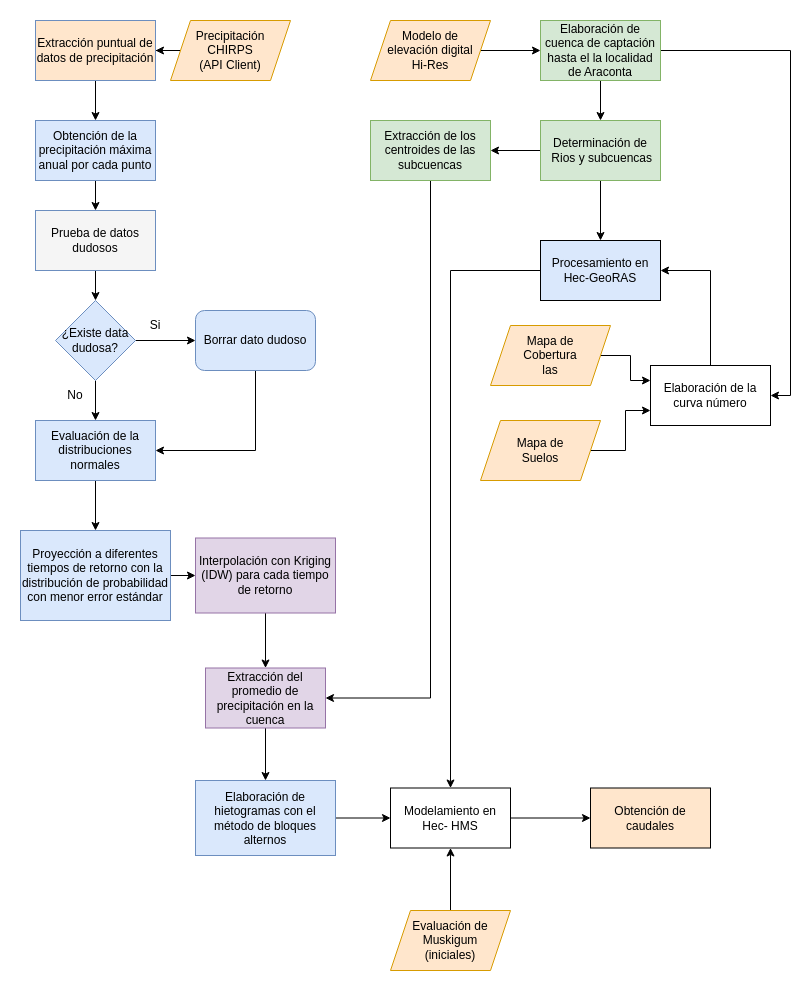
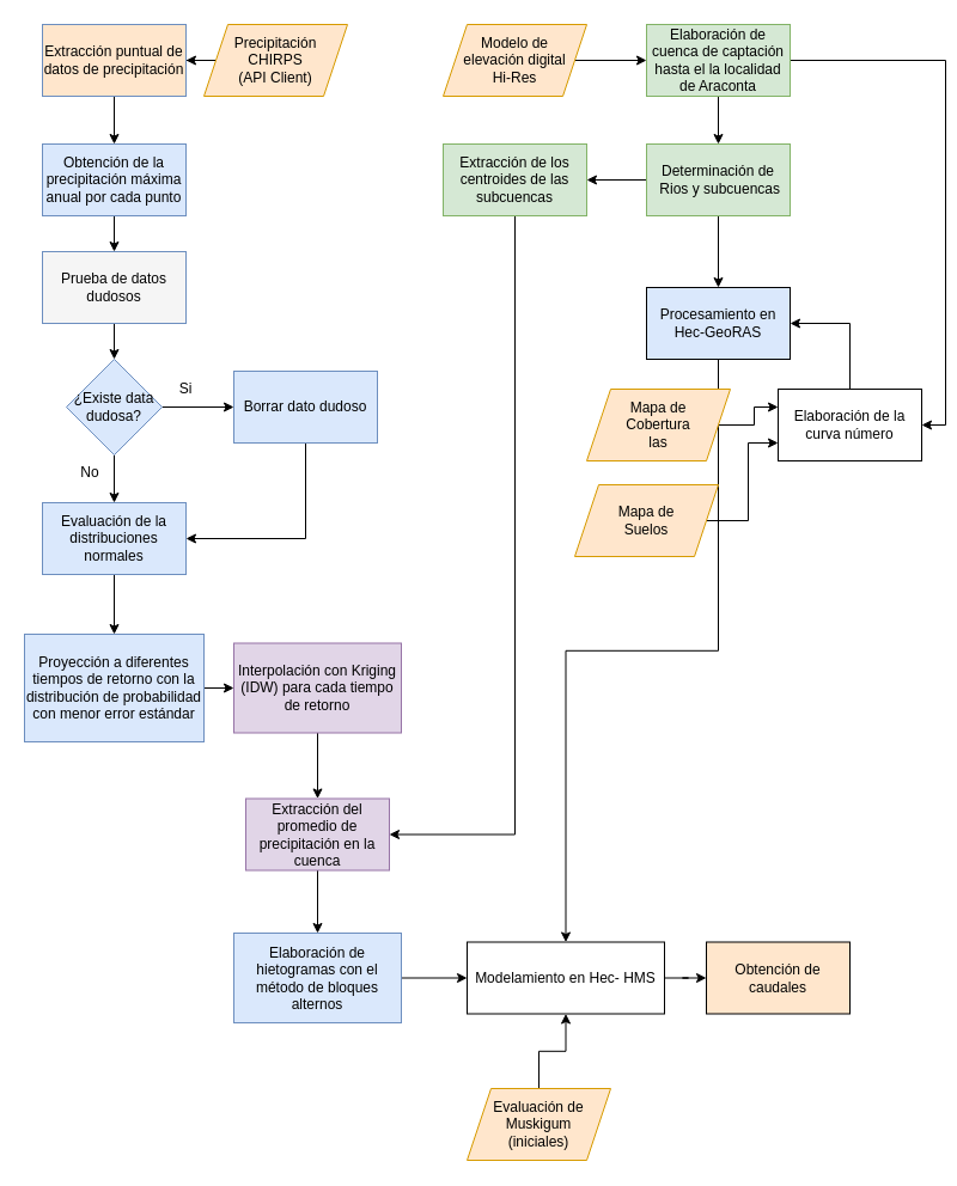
- <mxCell id="14" value="Borrar dato dudoso" style="whiteSpace=wrap;html=1;fillColor=#dae8fc;strokeColor=#6c8ebf;rounded=1;" parent="1" vertex="1"><mxGeometry x="195" y="310" width="120" height="60" as="geometry" /></mxCell>
+ <mxCell id="14" value="Borrar dato dudoso" style="whiteSpace=wrap;html=1;fillColor=#dae8fc;strokeColor=#6c8ebf;" parent="1" vertex="1"><mxGeometry x="195" y="310" width="120" height="60" as="geometry" /></mxCell>
- <mxCell id="42" value="Elaboración de la curva número" style="rounded=0;whiteSpace=wrap;html=1;" parent="1" vertex="1"><mxGeometry x="650" y="365" width="120" height="60" as="geometry" /></mxCell>
+ <mxCell id="42" value="Elaboración de la curva número" style="rounded=0;whiteSpace=wrap;html=1;" parent="1" vertex="1"><mxGeometry x="650" y="325" width="120" height="60" as="geometry" /></mxCell>
- <mxCell id="46" value="Mapa de &lt;br&gt;Suelos" style="shape=parallelogram;perimeter=parallelogramPerimeter;whiteSpace=wrap;html=1;fixedSize=1;fillColor=#ffe6cc;strokeColor=#d79b00;" parent="1" vertex="1"><mxGeometry x="480" y="420" width="120" height="60" as="geometry" /></mxCell>
+ <mxCell id="46" value="Mapa de &lt;br&gt;Suelos" style="shape=parallelogram;perimeter=parallelogramPerimeter;whiteSpace=wrap;html=1;fixedSize=1;fillColor=#ffe6cc;strokeColor=#d79b00;" parent="1" vertex="1"><mxGeometry x="480" y="405" width="120" height="60" as="geometry" /></mxCell>
- <mxCell id="28" value="Modelamiento en Hec- HMS" style="rounded=0;whiteSpace=wrap;html=1;" parent="1" vertex="1"><mxGeometry x="390" y="787.5" width="120" height="60" as="geometry" /></mxCell>
+ <mxCell id="28" value="Modelamiento en Hec- HMS" style="rounded=0;whiteSpace=wrap;html=1;" parent="1" vertex="1"><mxGeometry x="390" y="787.5" width="165" height="60" as="geometry" /></mxCell>
